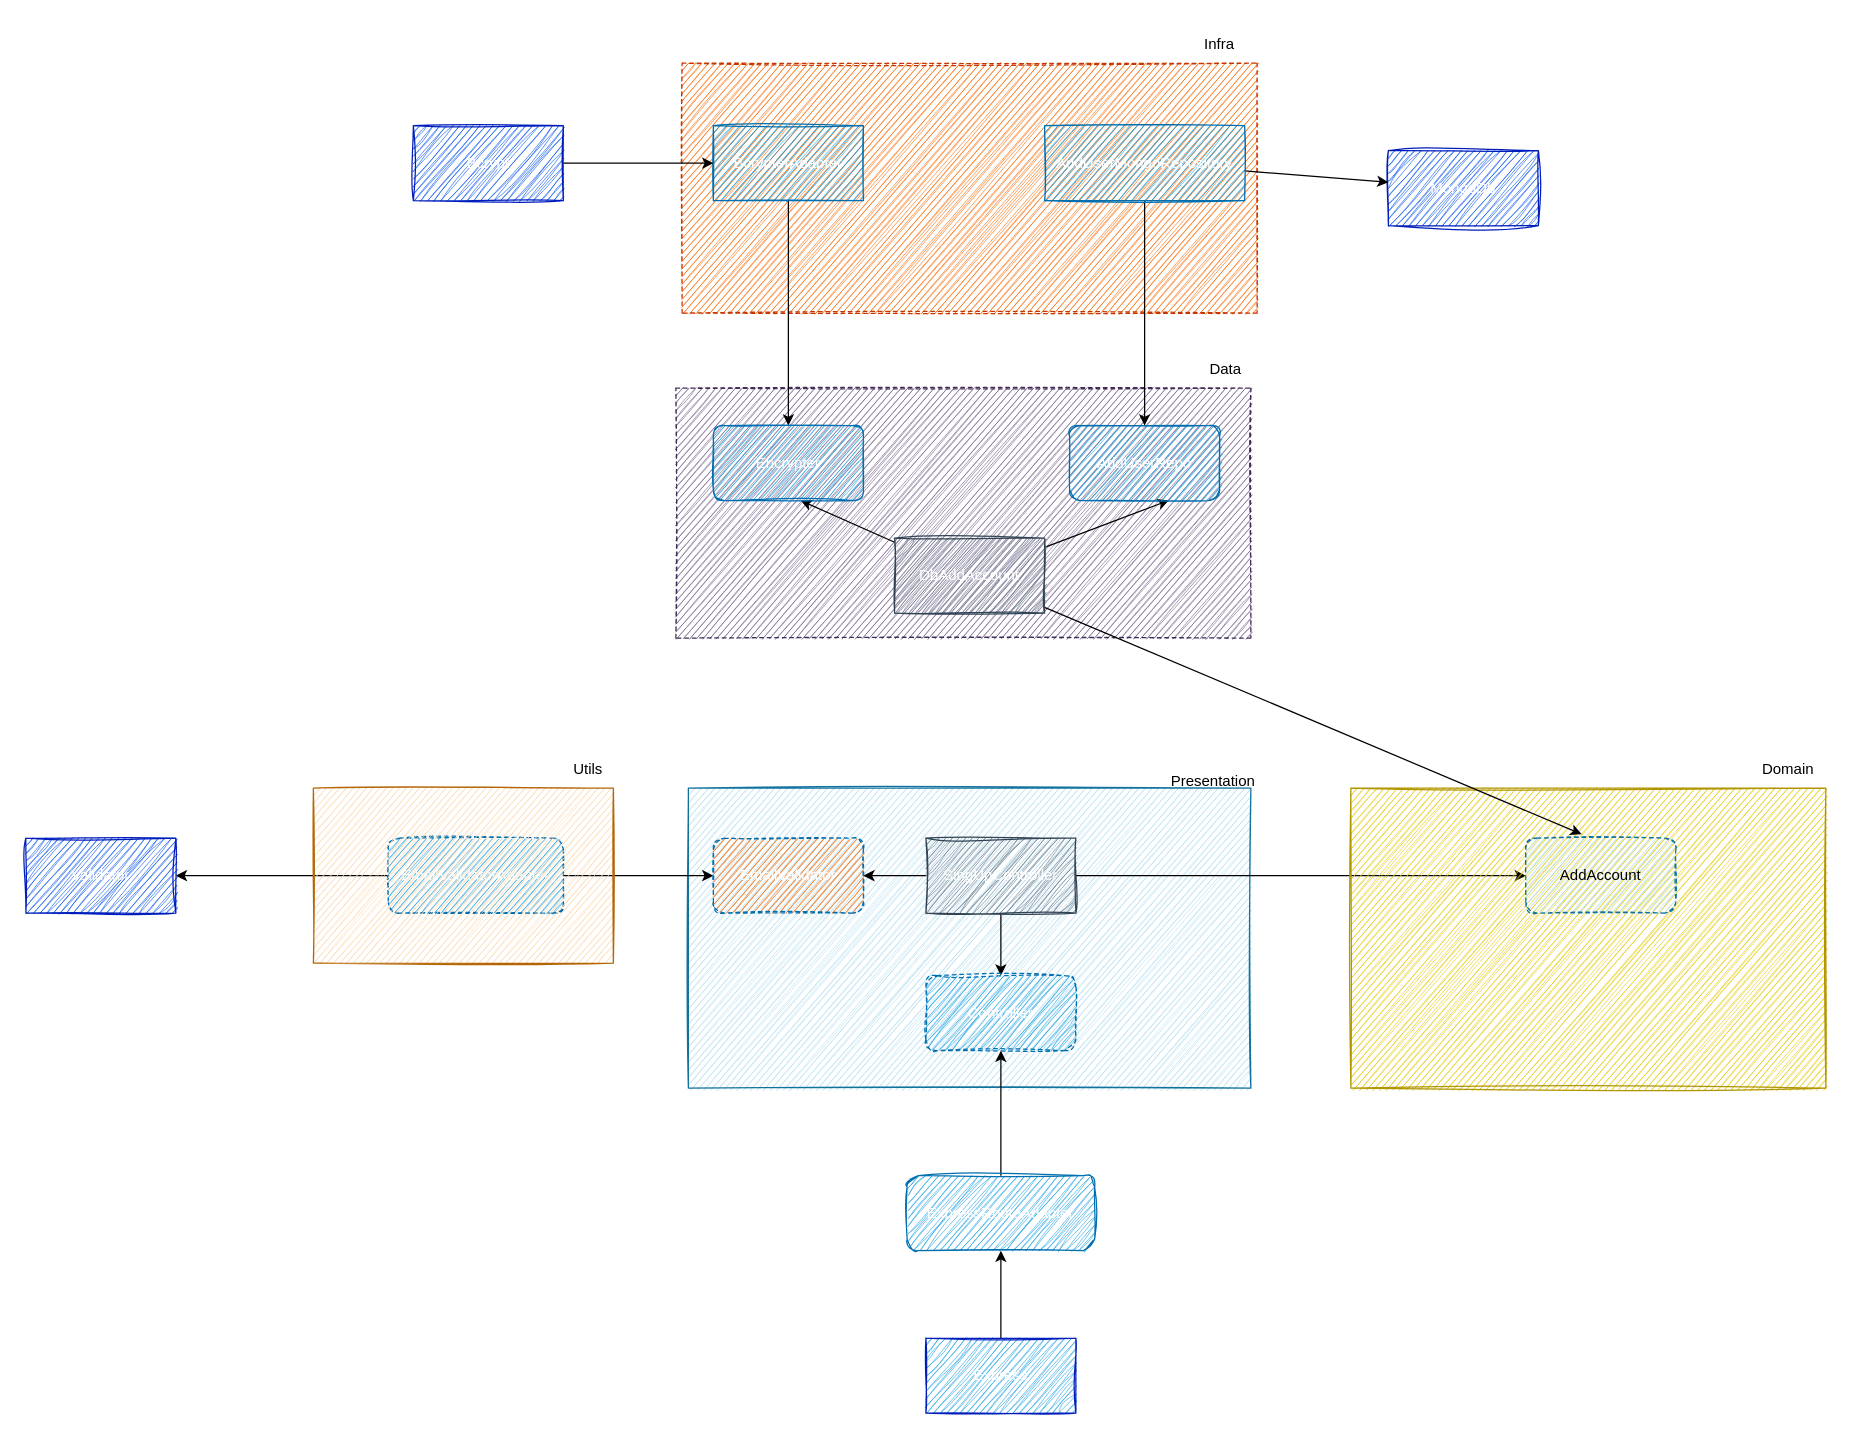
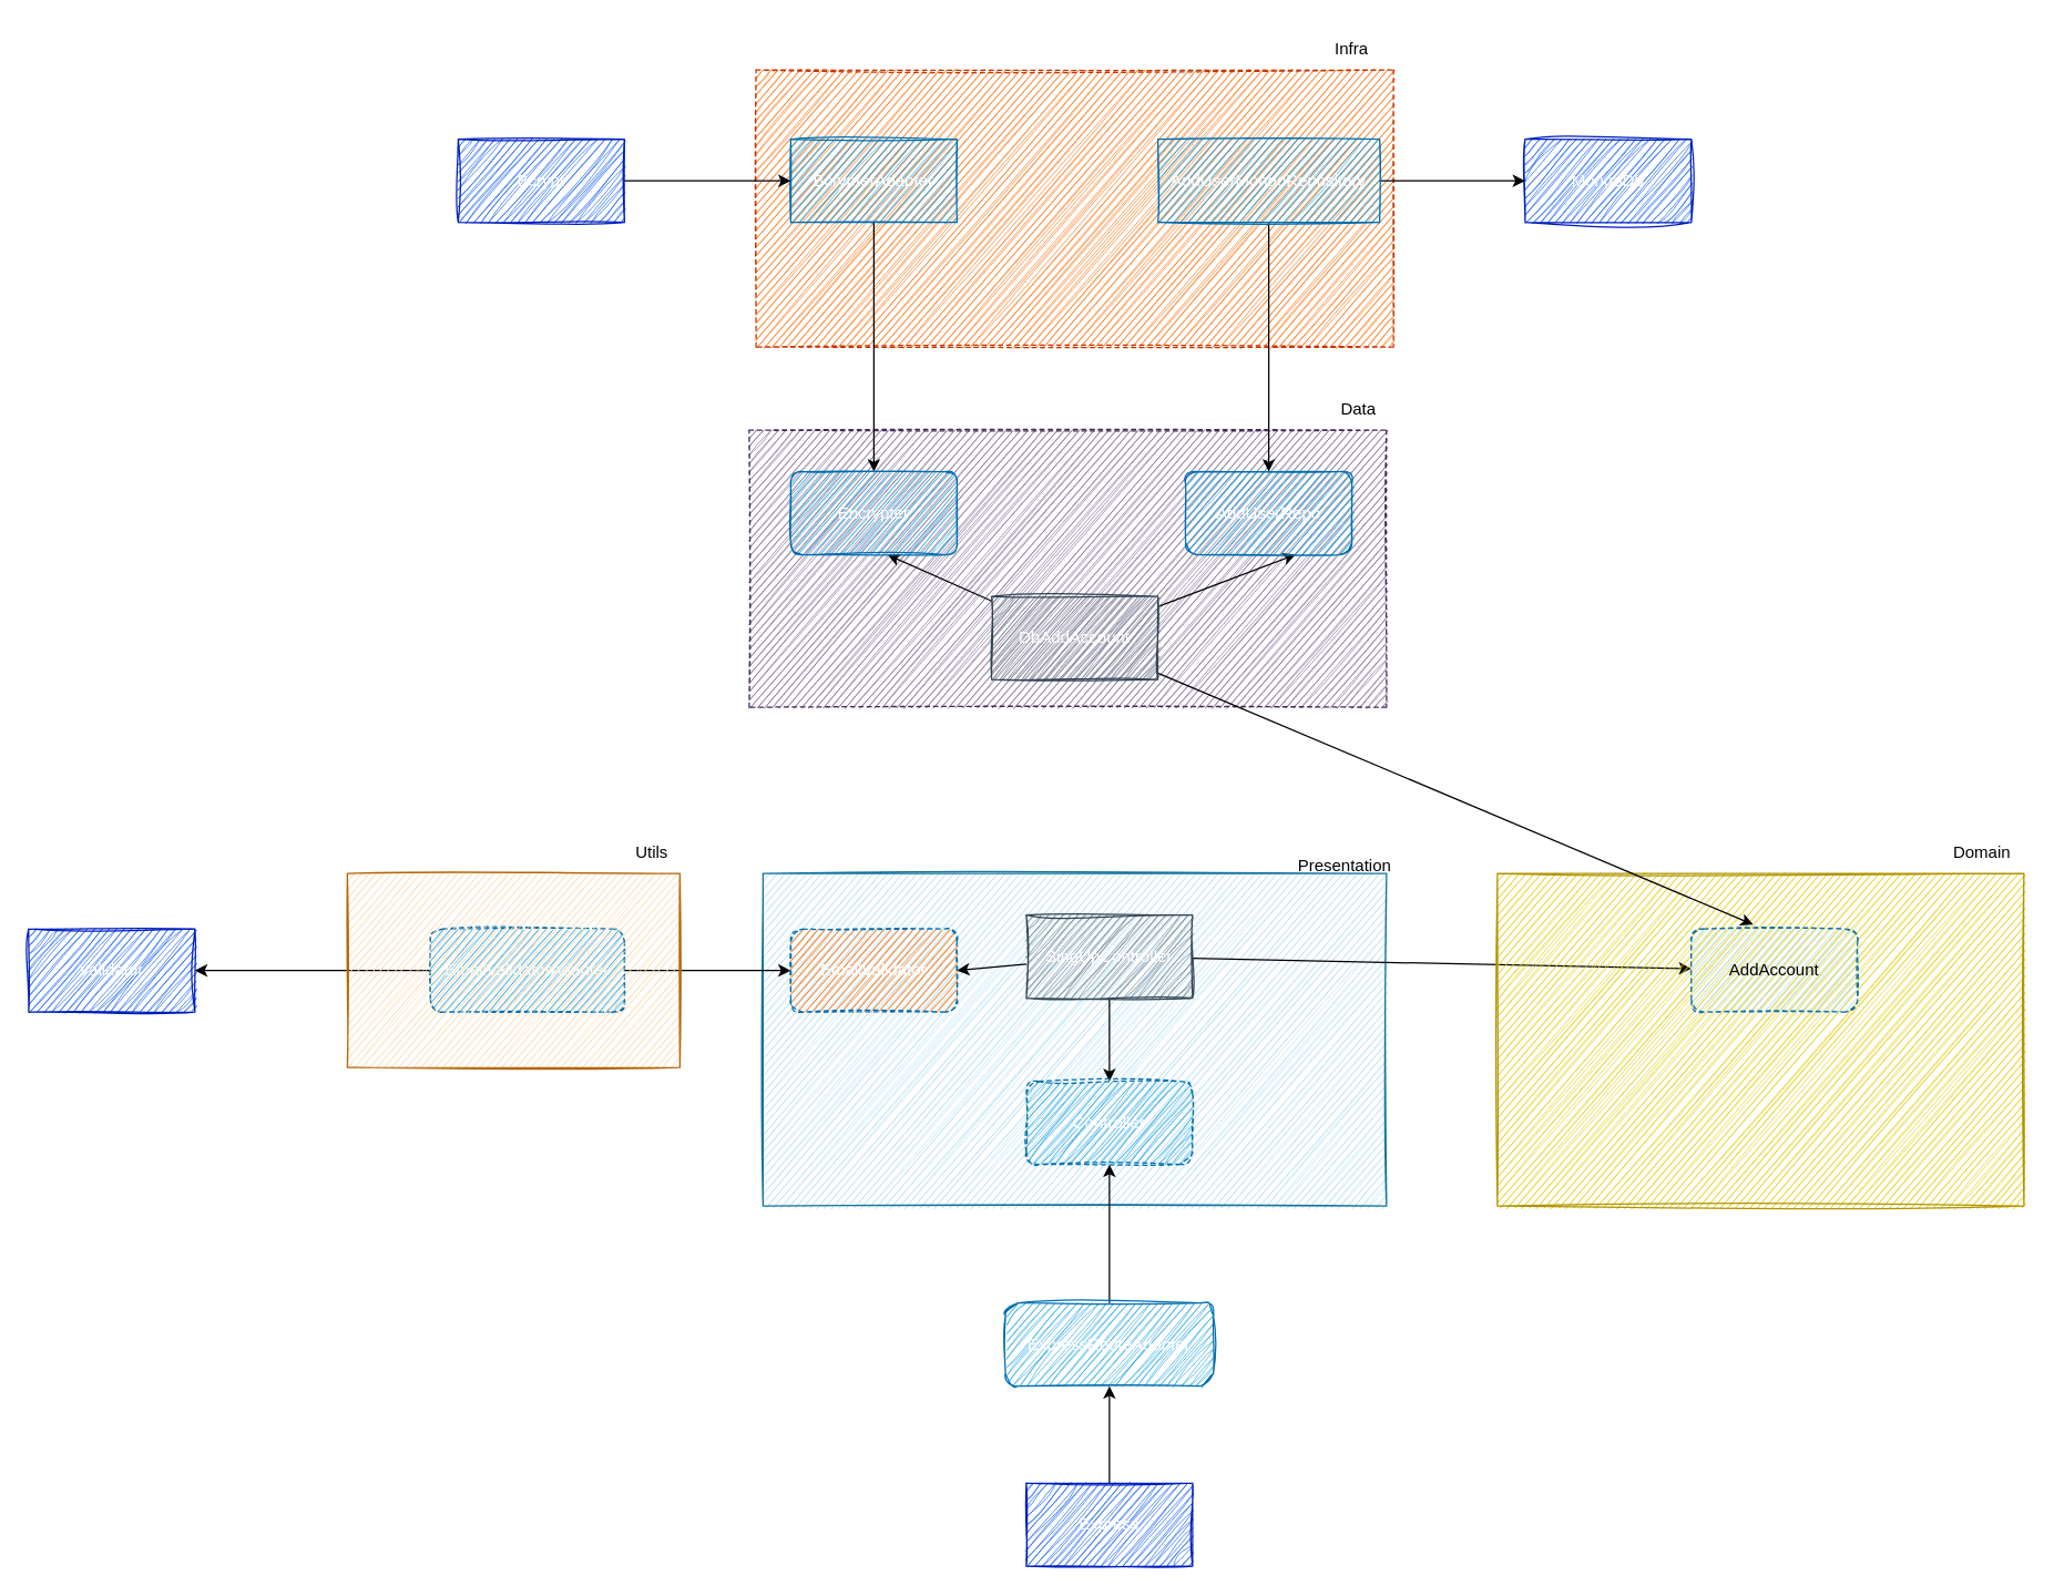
- <mxCell id="9" value="MongoDb&lt;br&gt;" style="rounded=0;whiteSpace=wrap;html=1;fillColor=#0050ef;fontColor=#ffffff;strokeColor=#001DBC;sketch=1;curveFitting=1;jiggle=2;" parent="1" vertex="1"><mxGeometry x="1110" y="120" width="120" height="60" as="geometry" /></mxCell>
+ <mxCell id="9" value="MongoDb&lt;br&gt;" style="rounded=0;whiteSpace=wrap;html=1;fillColor=#0050ef;fontColor=#ffffff;strokeColor=#001DBC;sketch=1;curveFitting=1;jiggle=2;" parent="1" vertex="1"><mxGeometry x="1100" y="100" width="120" height="60" as="geometry" /></mxCell>
- <mxCell id="6" value="SingUpController" style="rounded=0;whiteSpace=wrap;html=1;sketch=1;curveFitting=1;jiggle=2;fillColor=#647687;fontColor=#ffffff;strokeColor=#314354;" parent="1" vertex="1"><mxGeometry x="740" y="670" width="120" height="60" as="geometry" /></mxCell>
+ <mxCell id="6" value="SingUpController" style="rounded=0;whiteSpace=wrap;html=1;sketch=1;curveFitting=1;jiggle=2;fillColor=#647687;fontColor=#ffffff;strokeColor=#314354;" parent="1" vertex="1"><mxGeometry x="740" y="660" width="120" height="60" as="geometry" /></mxCell>
- <mxCell id="8" value="Express&lt;br&gt;" style="rounded=0;whiteSpace=wrap;html=1;sketch=1;curveFitting=1;jiggle=2;fillColor=#1ba1e2;fontColor=#ffffff;strokeColor=#001DBC;" parent="1" vertex="1"><mxGeometry x="740" y="1070" width="120" height="60" as="geometry" /></mxCell>
+ <mxCell id="8" value="Express&lt;br&gt;" style="rounded=0;whiteSpace=wrap;html=1;sketch=1;curveFitting=1;jiggle=2;fillColor=#0050ef;fontColor=#ffffff;strokeColor=#001DBC;" parent="1" vertex="1"><mxGeometry x="740" y="1070" width="120" height="60" as="geometry" /></mxCell>
